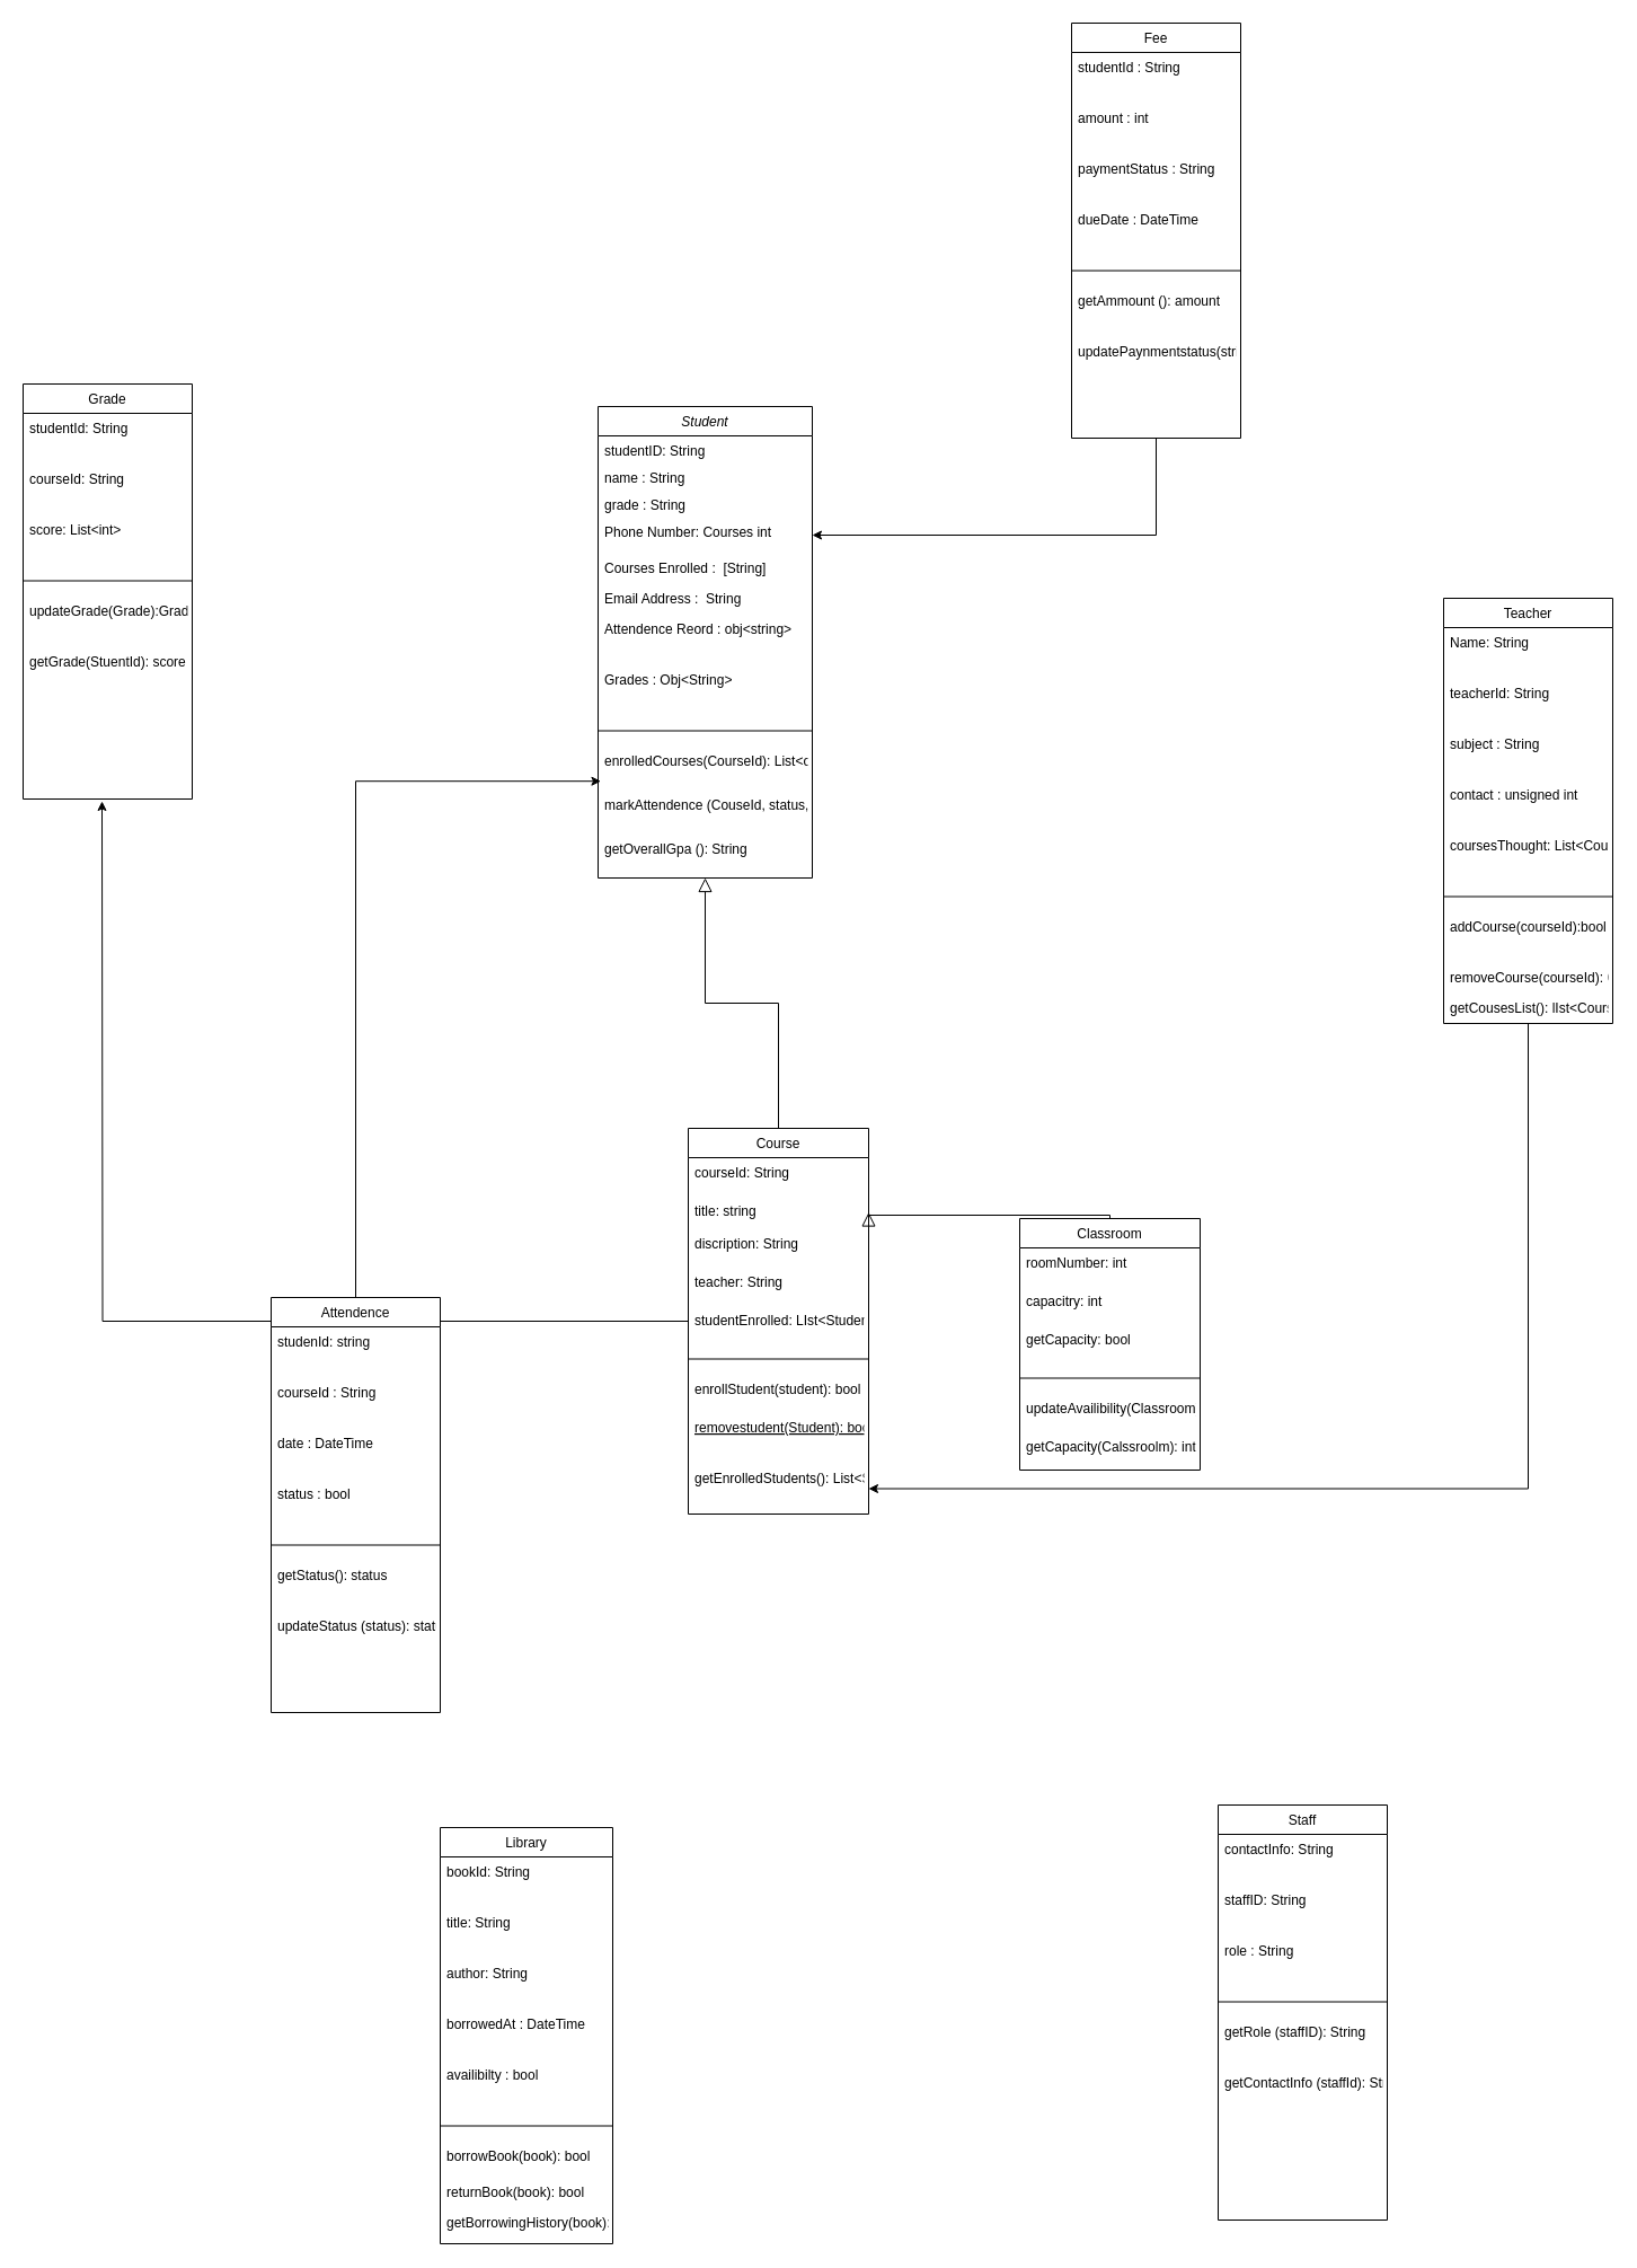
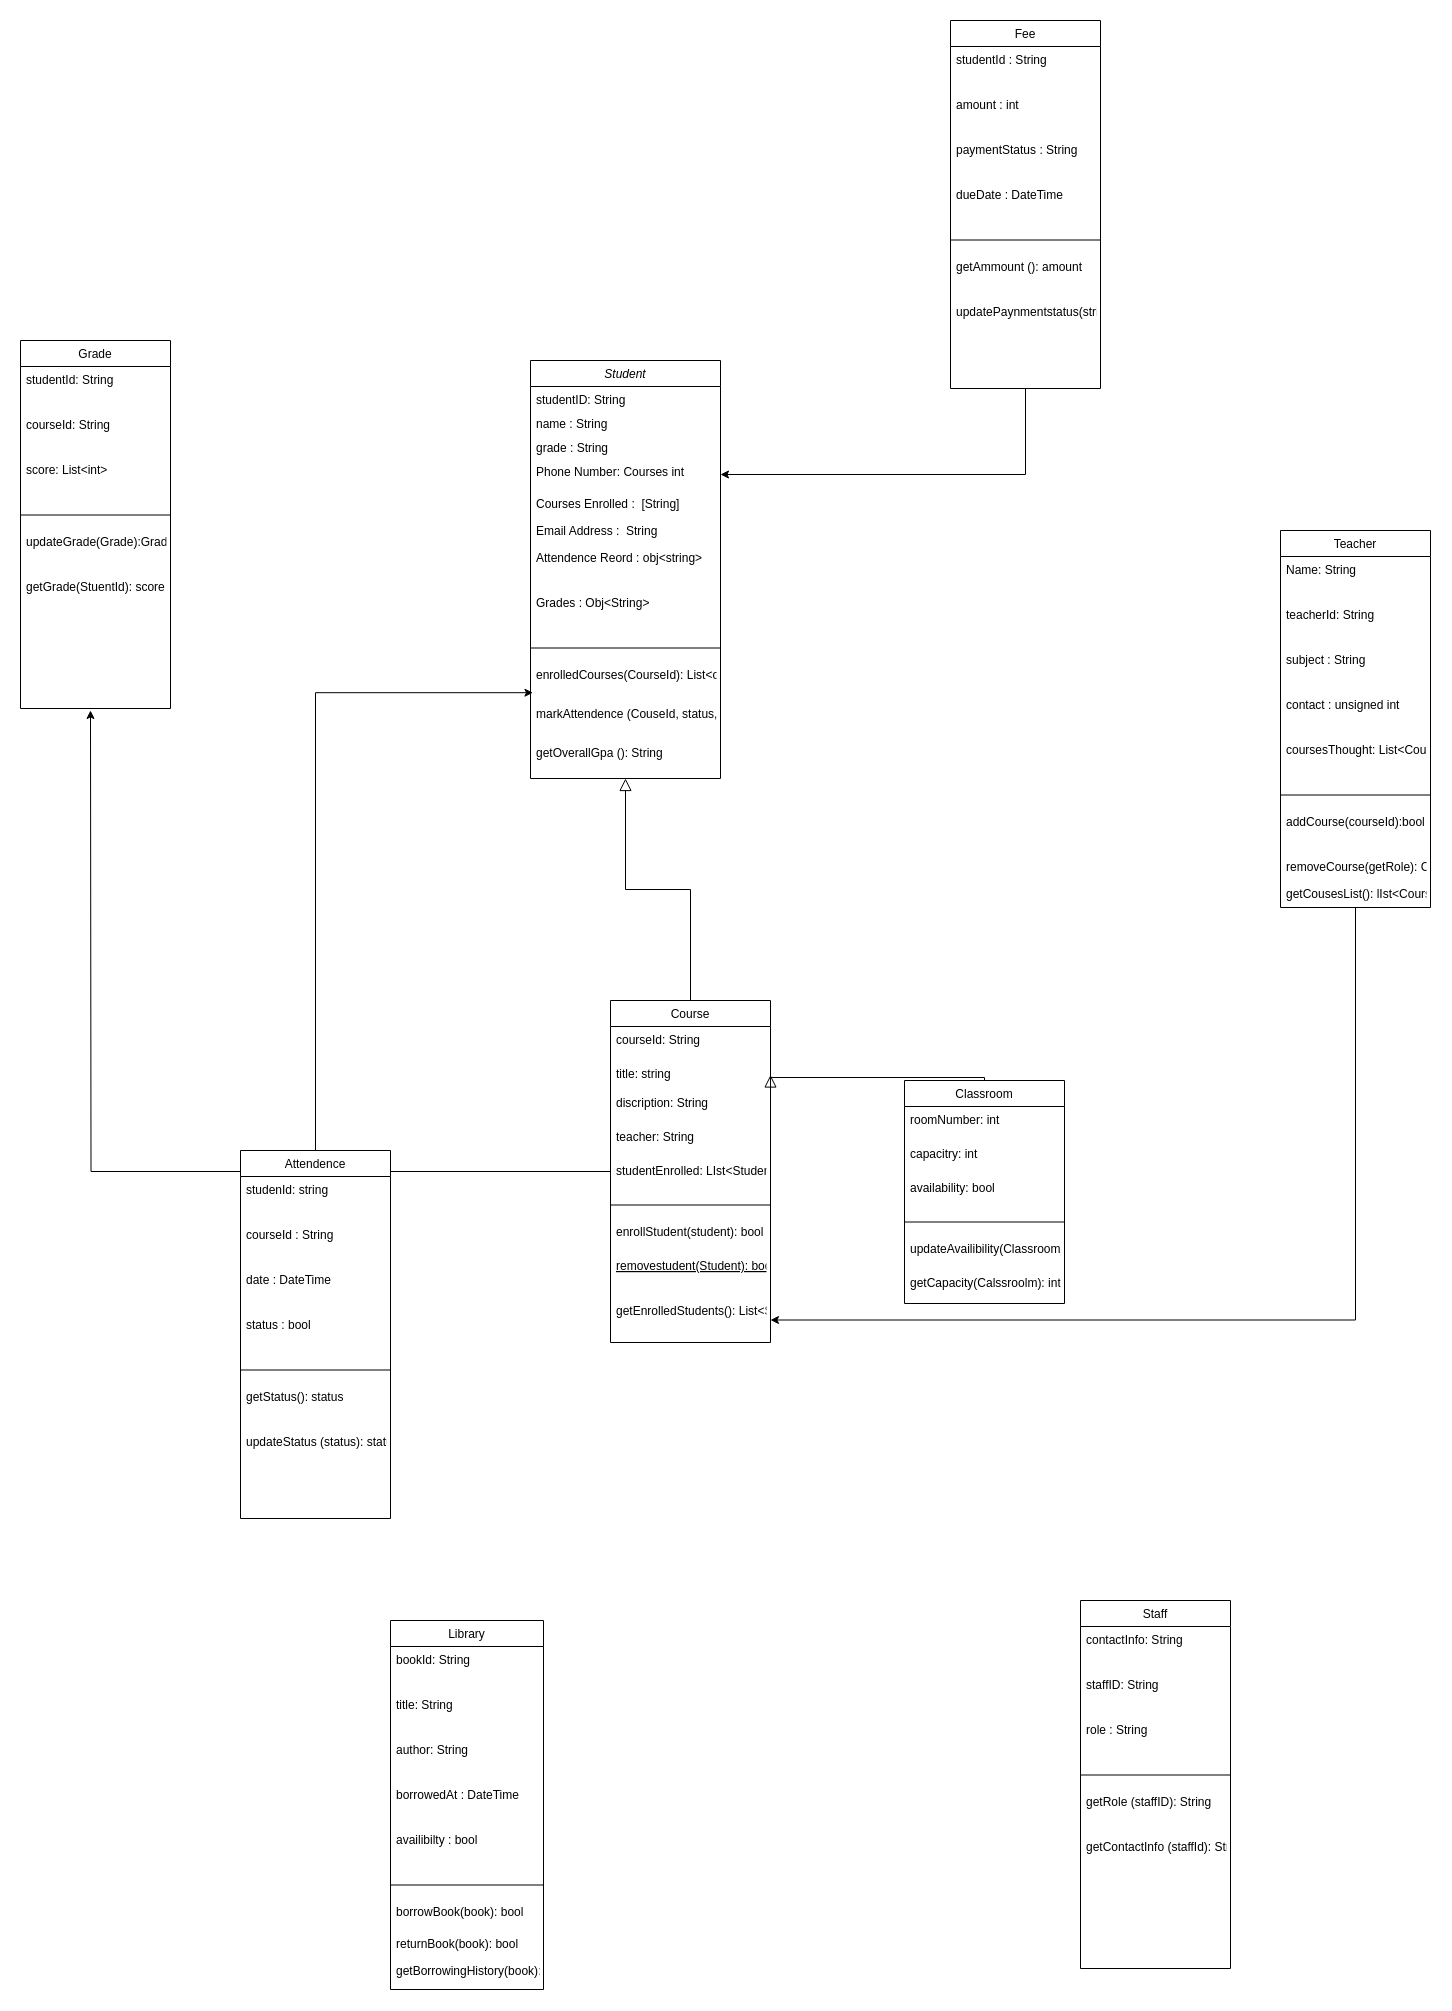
- <mxCell id="44" value="removeCourse(courseId): Course" style="text;align=left;verticalAlign=top;spacingLeft=4;spacingRight=4;overflow=hidden;rotatable=0;points=[[0,0.5],[1,0.5]];portConstraint=eastwest;" parent="36" vertex="1"><mxGeometry y="323" width="150" height="27" as="geometry" /></mxCell>
+ <mxCell id="44" value="removeCourse(getRole): Course" style="text;align=left;verticalAlign=top;spacingLeft=4;spacingRight=4;overflow=hidden;rotatable=0;points=[[0,0.5],[1,0.5]];portConstraint=eastwest;" parent="36" vertex="1"><mxGeometry y="323" width="150" height="27" as="geometry" /></mxCell>
- <mxCell id="30" value="getCapacity: bool" style="text;align=left;verticalAlign=top;spacingLeft=4;spacingRight=4;overflow=hidden;rotatable=0;points=[[0,0.5],[1,0.5]];portConstraint=eastwest;" vertex="1" parent="27"><mxGeometry y="94" width="160" height="34" as="geometry" /></mxCell>
+ <mxCell id="30" value="availability: bool" style="text;align=left;verticalAlign=top;spacingLeft=4;spacingRight=4;overflow=hidden;rotatable=0;points=[[0,0.5],[1,0.5]];portConstraint=eastwest;" vertex="1" parent="27"><mxGeometry y="94" width="160" height="34" as="geometry" /></mxCell>
